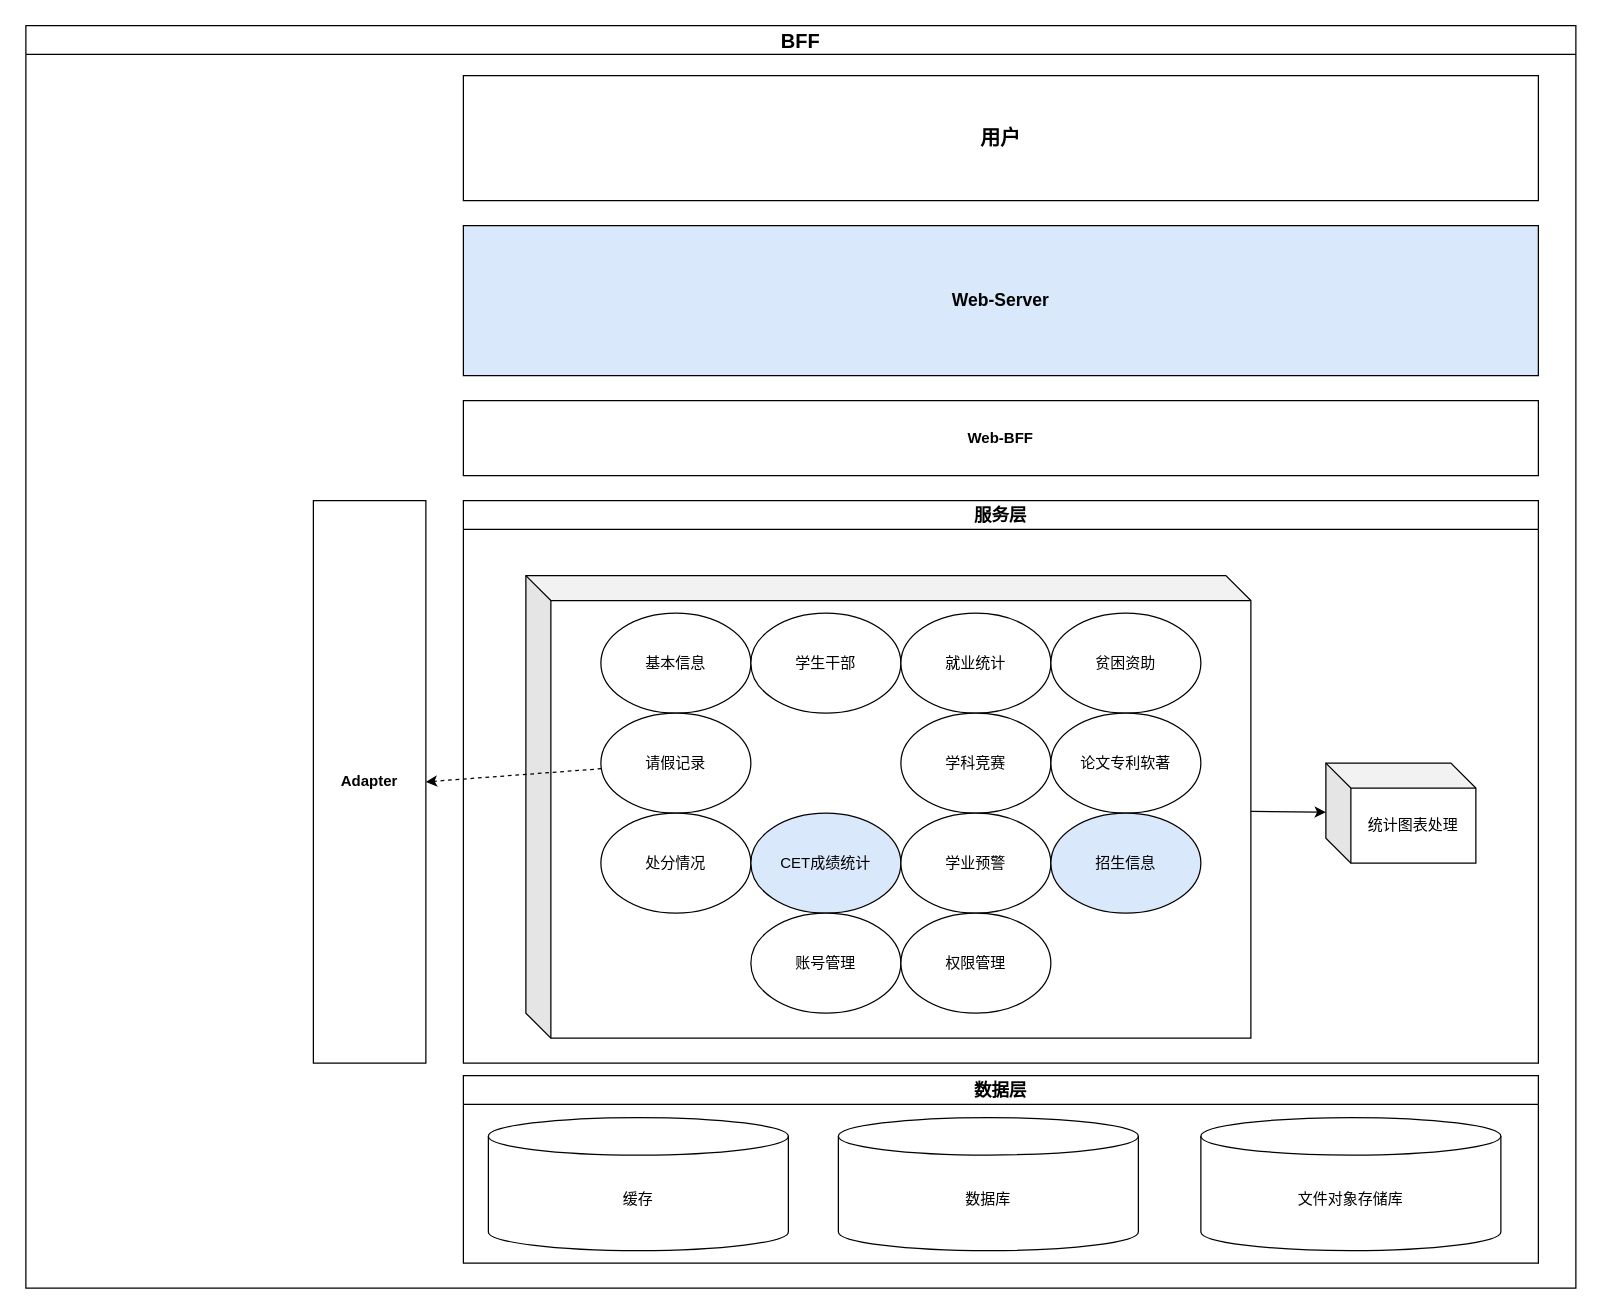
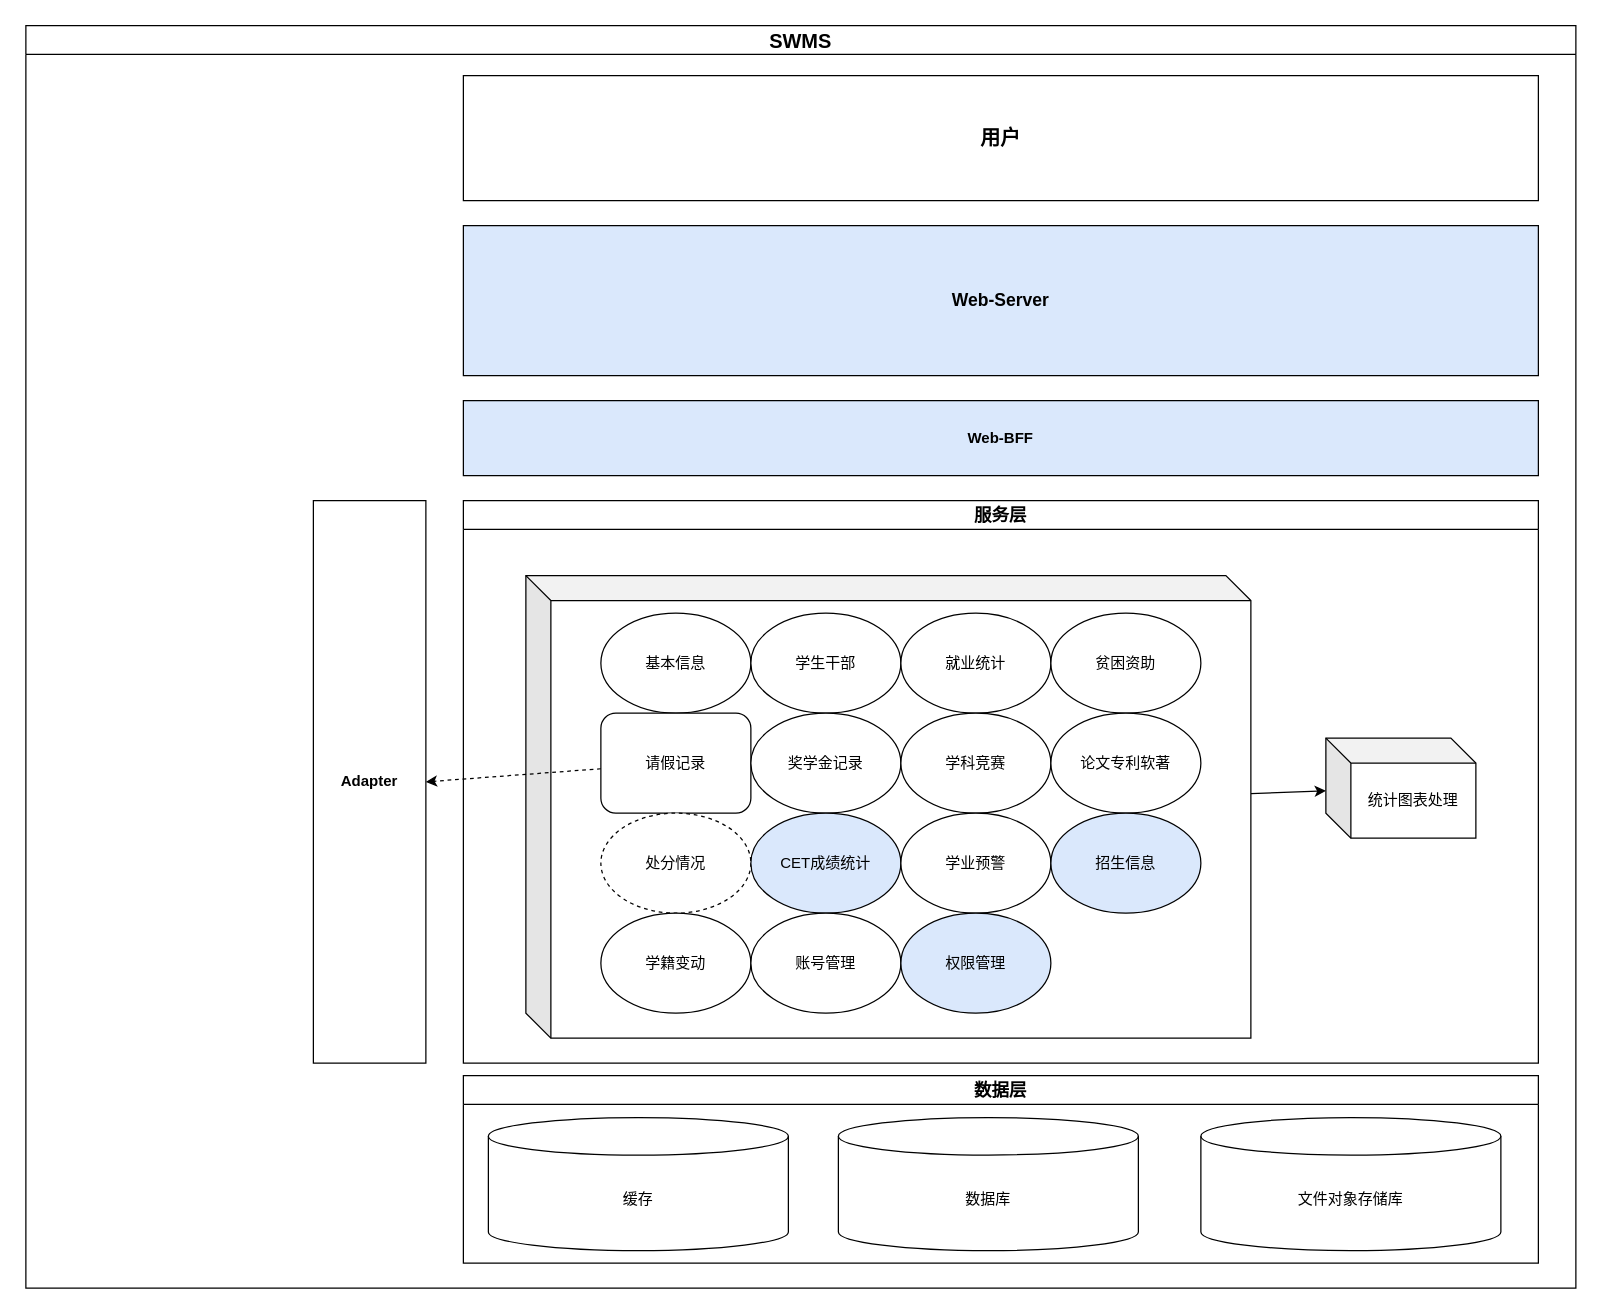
- <mxCell id="2" value="BFF" style="swimlane;whiteSpace=wrap;html=1;fontSize=16;labelBackgroundColor=default;" parent="1" vertex="1"><mxGeometry x="20" y="20" width="1240" height="1010" as="geometry" /></mxCell>
+ <mxCell id="2" value="SWMS" style="swimlane;whiteSpace=wrap;html=1;fontSize=16;labelBackgroundColor=default;" parent="1" vertex="1"><mxGeometry x="20" y="20" width="1240" height="1010" as="geometry" /></mxCell>
- <mxCell id="28" value="Web-BFF" style="rounded=0;whiteSpace=wrap;html=1;fontStyle=1" parent="3" vertex="1"><mxGeometry y="260" width="860" height="60" as="geometry" /></mxCell>
+ <mxCell id="28" value="Web-BFF" style="rounded=0;whiteSpace=wrap;html=1;fontStyle=1;fillColor=#dae8fc;" parent="3" vertex="1"><mxGeometry y="260" width="860" height="60" as="geometry" /></mxCell>
- <mxCell id="13" value="请假记录" style="ellipse;whiteSpace=wrap;html=1;" parent="7" vertex="1"><mxGeometry x="60" y="110" width="120" height="80" as="geometry" /></mxCell>
+ <mxCell id="13" value="请假记录" style="whiteSpace=wrap;html=1;rounded=1;" parent="7" vertex="1"><mxGeometry x="60" y="110" width="120" height="80" as="geometry" /></mxCell>
+ <mxCell id="14" value="奖学金记录" style="ellipse;whiteSpace=wrap;html=1;" parent="7" vertex="1"><mxGeometry x="180" y="110" width="120" height="80" as="geometry" /></mxCell>
- <mxCell id="6" value="统计图表处理" style="shape=cube;whiteSpace=wrap;html=1;boundedLbl=1;backgroundOutline=1;darkOpacity=0.05;darkOpacity2=0.1;fontStyle=0" parent="4" vertex="1"><mxGeometry x="690" y="210" width="120" height="80" as="geometry" /></mxCell>
+ <mxCell id="6" value="统计图表处理" style="shape=cube;whiteSpace=wrap;html=1;boundedLbl=1;backgroundOutline=1;darkOpacity=0.05;darkOpacity2=0.1;fontStyle=0" parent="4" vertex="1"><mxGeometry x="690" y="190" width="120" height="80" as="geometry" /></mxCell>
- <mxCell id="17" value="处分情况" style="ellipse;whiteSpace=wrap;html=1;" parent="7" vertex="1"><mxGeometry x="60" y="190" width="120" height="80" as="geometry" /></mxCell>
+ <mxCell id="17" value="处分情况" style="ellipse;whiteSpace=wrap;html=1;dashed=1;" parent="7" vertex="1"><mxGeometry x="60" y="190" width="120" height="80" as="geometry" /></mxCell>
+ <mxCell id="21" value="学籍变动" style="ellipse;whiteSpace=wrap;html=1;" parent="7" vertex="1"><mxGeometry x="60" y="270" width="120" height="80" as="geometry" /></mxCell>
- <mxCell id="23" value="权限管理" style="ellipse;whiteSpace=wrap;html=1;" parent="7" vertex="1"><mxGeometry x="300" y="270" width="120" height="80" as="geometry" /></mxCell>
+ <mxCell id="23" value="权限管理" style="ellipse;whiteSpace=wrap;html=1;fillColor=#dae8fc;" parent="7" vertex="1"><mxGeometry x="300" y="270" width="120" height="80" as="geometry" /></mxCell>
